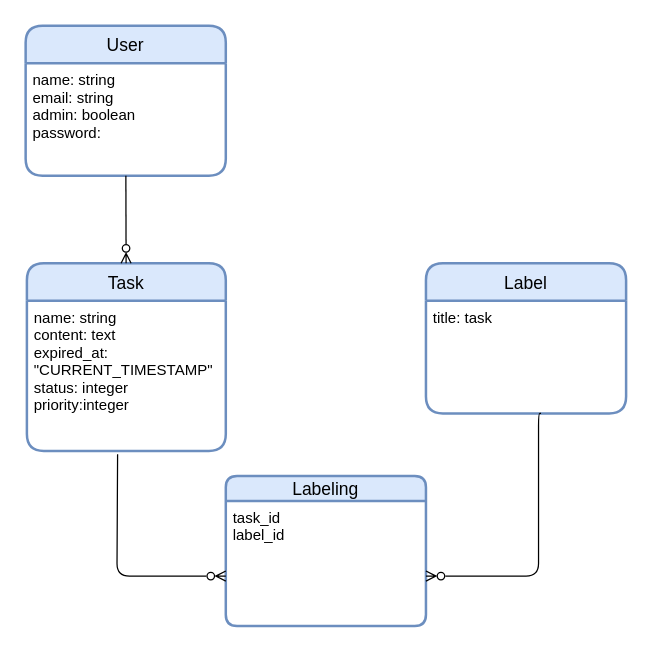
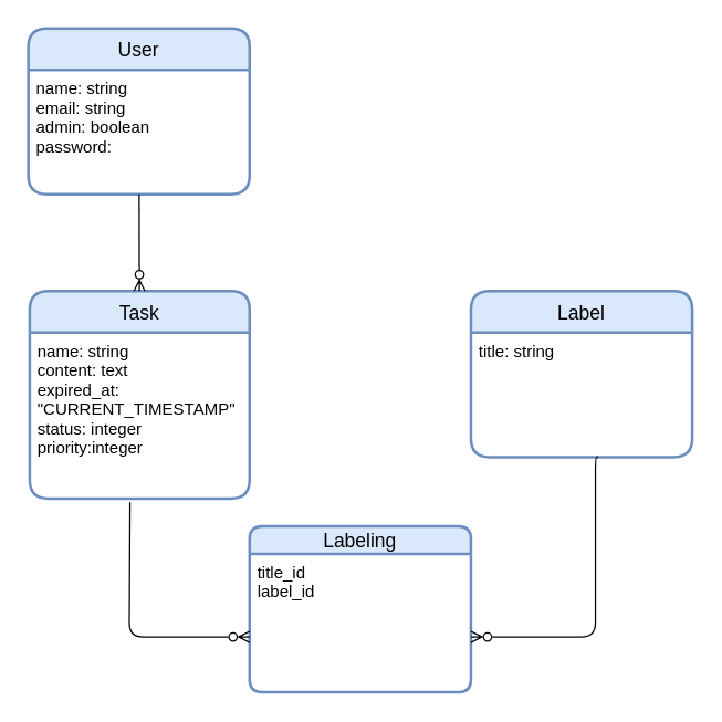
- <mxCell id="8" value="title: task" style="align=left;strokeColor=none;fillColor=none;spacingLeft=4;fontSize=12;verticalAlign=top;resizable=0;rotatable=0;part=1;" parent="7" vertex="1"><mxGeometry y="30" width="160" height="90" as="geometry" /></mxCell>
+ <mxCell id="8" value="title: string" style="align=left;strokeColor=none;fillColor=none;spacingLeft=4;fontSize=12;verticalAlign=top;resizable=0;rotatable=0;part=1;" parent="7" vertex="1"><mxGeometry y="30" width="160" height="90" as="geometry" /></mxCell>
- <mxCell id="10" value="task_id&#10;label_id" style="align=left;strokeColor=none;fillColor=none;spacingLeft=4;fontSize=12;verticalAlign=top;resizable=0;rotatable=0;part=1;" parent="9" vertex="1"><mxGeometry y="20" width="160" height="100" as="geometry" /></mxCell>
+ <mxCell id="10" value="title_id&#10;label_id" style="align=left;strokeColor=none;fillColor=none;spacingLeft=4;fontSize=12;verticalAlign=top;resizable=0;rotatable=0;part=1;" parent="9" vertex="1"><mxGeometry y="20" width="160" height="100" as="geometry" /></mxCell>
